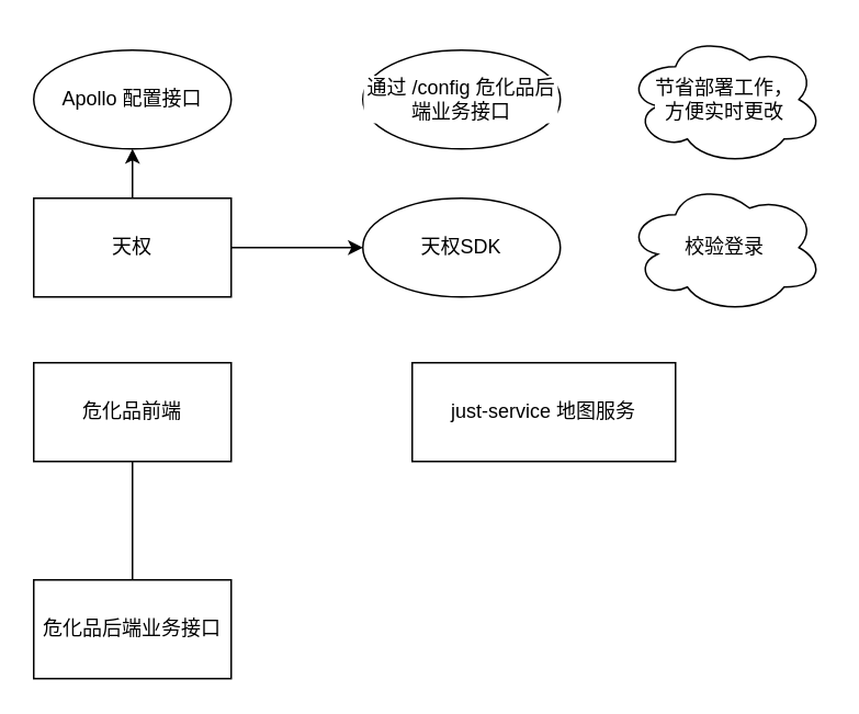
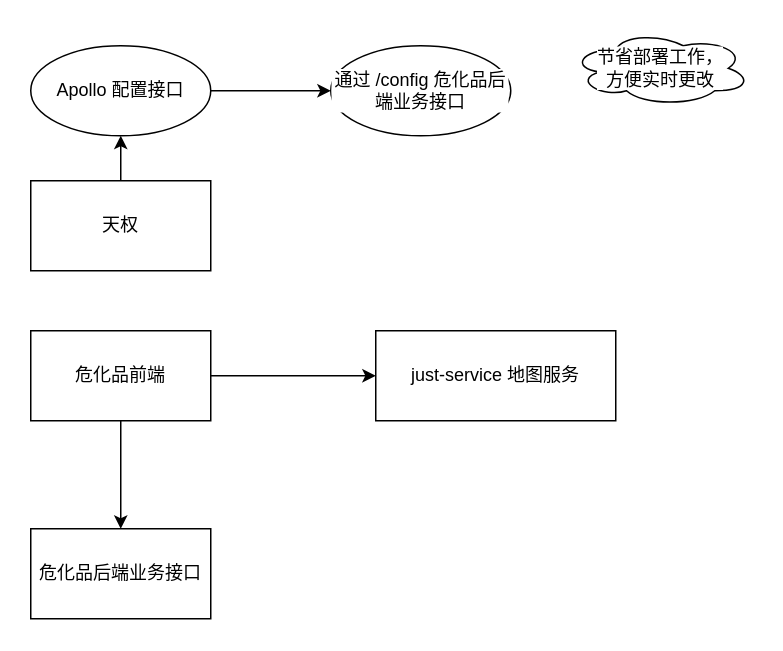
+ <mxCell id="10" value="" style="edgeStyle=orthogonalEdgeStyle;rounded=0;orthogonalLoop=1;jettySize=auto;html=1;fontColor=default;strokeColor=default;labelBackgroundColor=default;" edge="1" parent="1" source="11" target="12"><mxGeometry relative="1" as="geometry" /></mxCell>
- <mxCell id="13" value="节省部署工作，&lt;br&gt;方便实时更改" style="ellipse;shape=cloud;whiteSpace=wrap;html=1;fontColor=default;strokeColor=default;fillColor=default;labelBackgroundColor=default;" vertex="1" parent="1"><mxGeometry x="380" y="20" width="120" height="80" as="geometry" /></mxCell>
+ <mxCell id="13" value="节省部署工作，&lt;br&gt;方便实时更改" style="ellipse;shape=cloud;whiteSpace=wrap;html=1;fontColor=default;strokeColor=default;fillColor=default;labelBackgroundColor=default;" vertex="1" parent="1"><mxGeometry x="380" y="20" width="120" height="50" as="geometry" /></mxCell>
- <mxCell id="5" value="" style="edgeStyle=orthogonalEdgeStyle;rounded=0;orthogonalLoop=1;jettySize=auto;html=1;fontColor=default;strokeColor=default;labelBackgroundColor=default;" edge="1" parent="1" source="7" target="14"><mxGeometry relative="1" as="geometry" /></mxCell>
- <mxCell id="14" value="天权SDK" style="ellipse;whiteSpace=wrap;html=1;rounded=0;fillColor=default;strokeColor=default;fontColor=default;labelBackgroundColor=default;" vertex="1" parent="1"><mxGeometry x="220" y="120" width="120" height="60" as="geometry" /></mxCell>
- <mxCell id="15" value="校验登录" style="ellipse;shape=cloud;whiteSpace=wrap;html=1;fontColor=default;strokeColor=default;fillColor=default;labelBackgroundColor=default;" vertex="1" parent="1"><mxGeometry x="380" y="110" width="120" height="80" as="geometry" /></mxCell>
+ <mxCell id="3" style="edgeStyle=orthogonalEdgeStyle;rounded=0;orthogonalLoop=1;jettySize=auto;html=1;exitX=1;exitY=0.5;exitDx=0;exitDy=0;entryX=0;entryY=0.5;entryDx=0;entryDy=0;fontColor=default;strokeColor=default;labelBackgroundColor=default;" edge="1" parent="1" source="4" target="9"><mxGeometry relative="1" as="geometry" /></mxCell>
- <mxCell id="2" style="edgeStyle=orthogonalEdgeStyle;rounded=0;orthogonalLoop=1;jettySize=auto;html=1;exitX=0.5;exitY=1;exitDx=0;exitDy=0;fontColor=default;strokeColor=default;labelBackgroundColor=default;endArrow=none;" edge="1" parent="1" source="4" target="8"><mxGeometry relative="1" as="geometry" /></mxCell>
+ <mxCell id="2" style="edgeStyle=orthogonalEdgeStyle;rounded=0;orthogonalLoop=1;jettySize=auto;html=1;exitX=0.5;exitY=1;exitDx=0;exitDy=0;fontColor=default;strokeColor=default;labelBackgroundColor=default;" edge="1" parent="1" source="4" target="8"><mxGeometry relative="1" as="geometry" /></mxCell>
